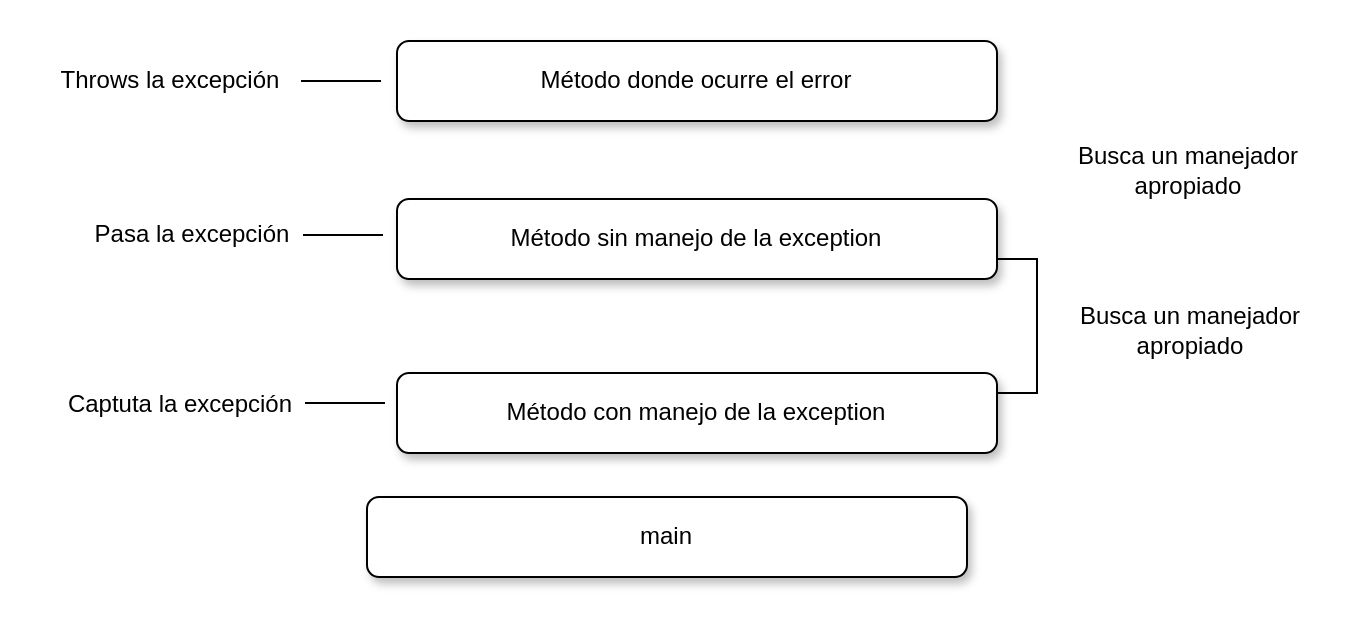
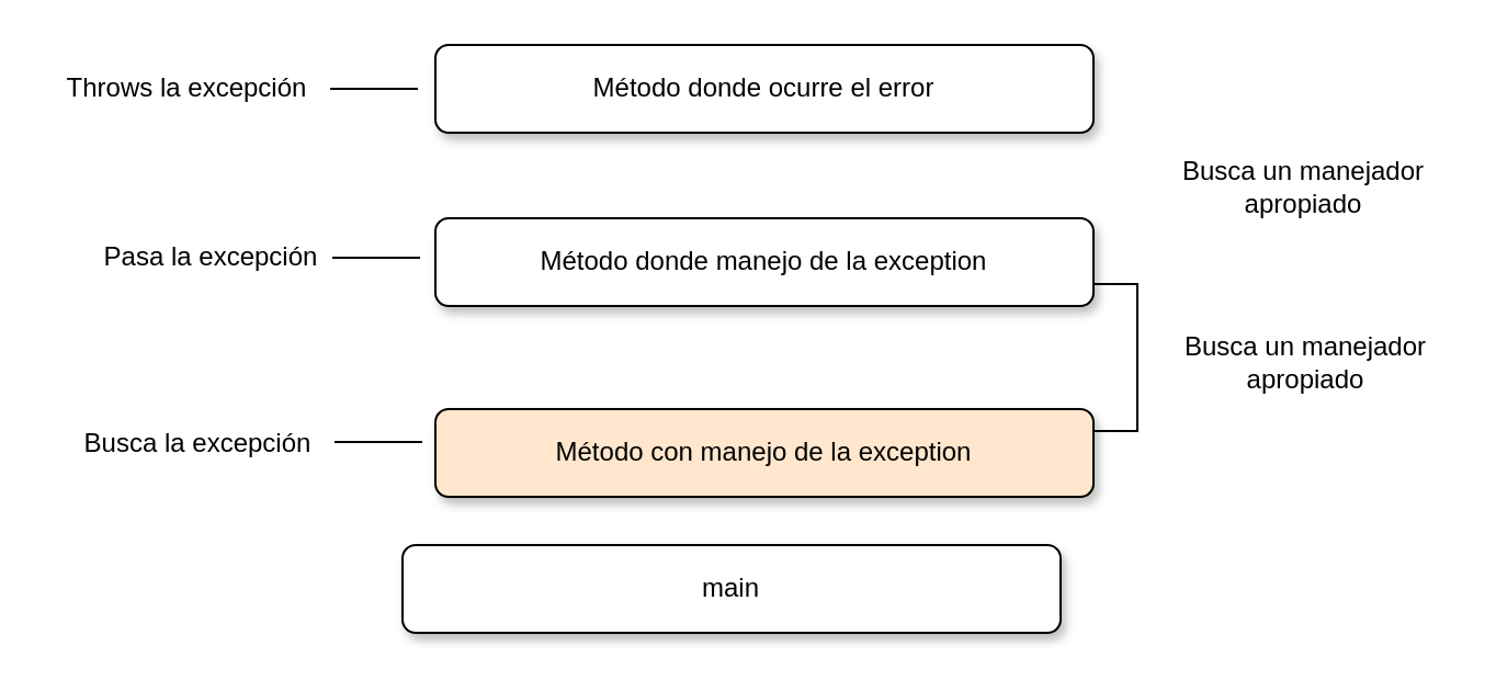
- <mxCell id="3" value="Método sin manejo de la exception" style="rounded=1;whiteSpace=wrap;html=1;shadow=1;" vertex="1" parent="1"><mxGeometry x="198" y="99" width="300" height="40" as="geometry" /></mxCell>
+ <mxCell id="3" value="Método donde manejo de la exception" style="rounded=1;whiteSpace=wrap;html=1;shadow=1;" vertex="1" parent="1"><mxGeometry x="198" y="99" width="300" height="40" as="geometry" /></mxCell>
- <mxCell id="8" value="Captuta la excepción" style="text;html=1;align=center;verticalAlign=middle;whiteSpace=wrap;rounded=0;" vertex="1" parent="1"><mxGeometry x="25" y="187" width="130" height="30" as="geometry" /></mxCell>
+ <mxCell id="8" value="Busca la excepción" style="text;html=1;align=center;verticalAlign=middle;whiteSpace=wrap;rounded=0;" vertex="1" parent="1"><mxGeometry x="25" y="187" width="130" height="30" as="geometry" /></mxCell>
- <mxCell id="4" value="Método con manejo de la exception" style="rounded=1;whiteSpace=wrap;html=1;shadow=1;" vertex="1" parent="1"><mxGeometry x="198" y="186" width="300" height="40" as="geometry" /></mxCell>
+ <mxCell id="4" value="Método con manejo de la exception" style="rounded=1;whiteSpace=wrap;html=1;shadow=1;fillColor=#ffe6cc;" vertex="1" parent="1"><mxGeometry x="198" y="186" width="300" height="40" as="geometry" /></mxCell>
